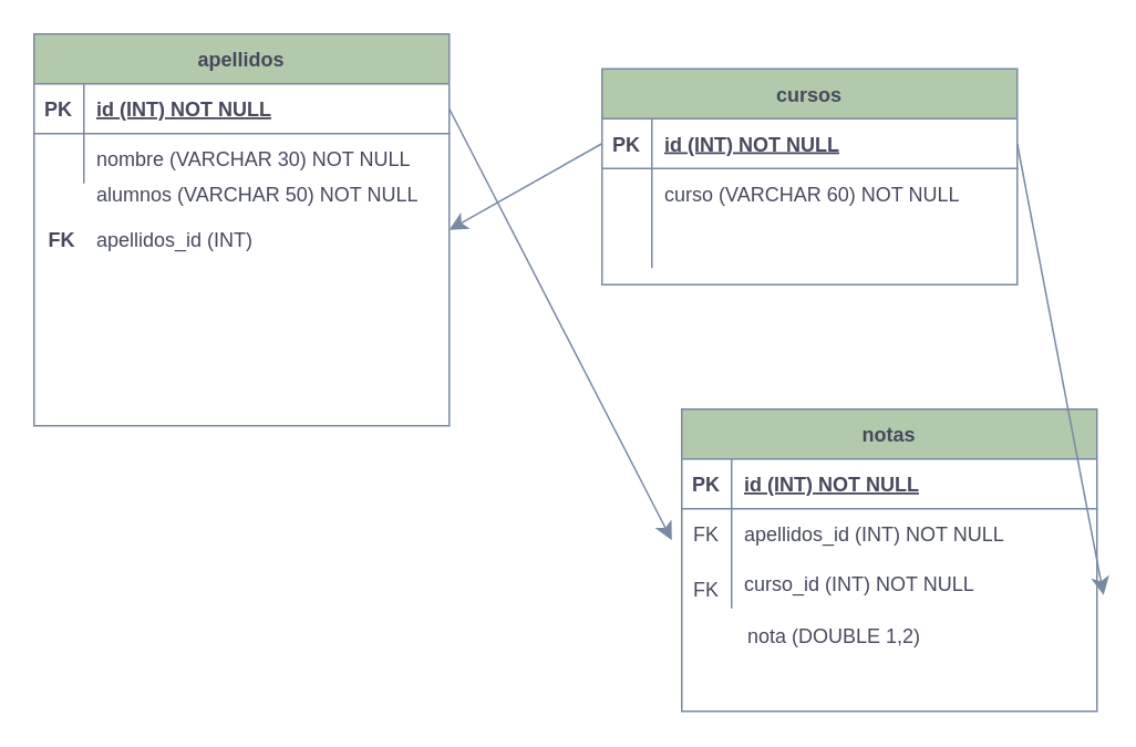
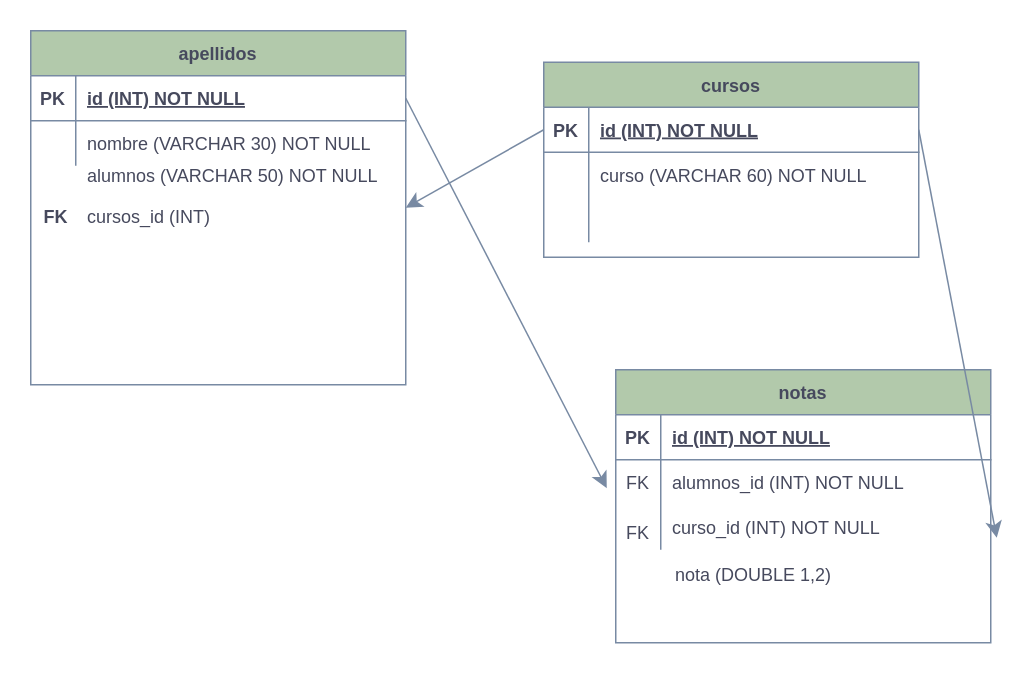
- <mxCell id="32" value="apellidos_id (INT)" style="shape=partialRectangle;overflow=hidden;connectable=0;fillColor=none;top=0;left=0;bottom=0;right=0;align=left;spacingLeft=6;labelBackgroundColor=none;strokeColor=#788AA3;fontColor=#46495D;" vertex="1" parent="23"><mxGeometry x="30" y="109.767" width="218" height="27.442" as="geometry"><mxRectangle width="220" height="30" as="alternateBounds" /></mxGeometry></mxCell>
+ <mxCell id="32" value="cursos_id (INT)" style="shape=partialRectangle;overflow=hidden;connectable=0;fillColor=none;top=0;left=0;bottom=0;right=0;align=left;spacingLeft=6;labelBackgroundColor=none;strokeColor=#788AA3;fontColor=#46495D;" vertex="1" parent="23"><mxGeometry x="30" y="109.767" width="218" height="27.442" as="geometry"><mxRectangle width="220" height="30" as="alternateBounds" /></mxGeometry></mxCell>
- <mxCell id="18" value="apellidos_id (INT) NOT NULL" style="shape=partialRectangle;overflow=hidden;connectable=0;fillColor=none;top=0;left=0;bottom=0;right=0;align=left;spacingLeft=6;labelBackgroundColor=none;strokeColor=#788AA3;fontColor=#46495D;" parent="16" vertex="1"><mxGeometry x="30" width="220" height="30" as="geometry"><mxRectangle width="220" height="30" as="alternateBounds" /></mxGeometry></mxCell>
+ <mxCell id="18" value="alumnos_id (INT) NOT NULL" style="shape=partialRectangle;overflow=hidden;connectable=0;fillColor=none;top=0;left=0;bottom=0;right=0;align=left;spacingLeft=6;labelBackgroundColor=none;strokeColor=#788AA3;fontColor=#46495D;" parent="16" vertex="1"><mxGeometry x="30" width="220" height="30" as="geometry"><mxRectangle width="220" height="30" as="alternateBounds" /></mxGeometry></mxCell>
